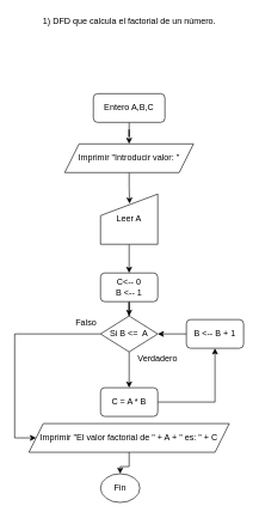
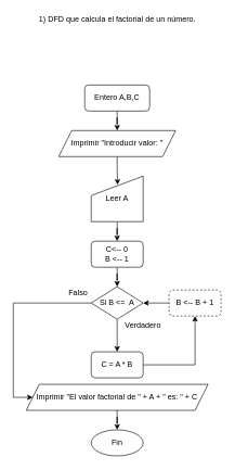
- <mxCell id="10" value="C&amp;lt;-- 0&lt;br&gt;B &amp;lt;-- 1" style="rounded=1;whiteSpace=wrap;html=1;" parent="1" vertex="1"><mxGeometry x="140" y="380" width="80" height="40" as="geometry" /></mxCell>
+ <mxCell id="10" value="C&amp;lt;-- 0&lt;br&gt;B &amp;lt;-- 1" style="rounded=1;whiteSpace=wrap;html=1;" parent="1" vertex="1"><mxGeometry x="140" y="370" width="80" height="40" as="geometry" /></mxCell>
- <mxCell id="22" value="B &amp;lt;-- B + 1" style="rounded=1;whiteSpace=wrap;html=1;" parent="1" vertex="1"><mxGeometry x="260" y="445" width="80" height="40" as="geometry" /></mxCell>
+ <mxCell id="22" value="B &amp;lt;-- B + 1" style="rounded=1;whiteSpace=wrap;html=1;dashed=1;" parent="1" vertex="1"><mxGeometry x="260" y="445" width="80" height="40" as="geometry" /></mxCell>
- <mxCell id="23" value="Fin" style="ellipse;whiteSpace=wrap;html=1;" vertex="1" parent="1"><mxGeometry x="140" y="660" width="55" height="40" as="geometry" /></mxCell>
+ <mxCell id="23" value="Fin" style="ellipse;whiteSpace=wrap;html=1;" vertex="1" parent="1"><mxGeometry x="140" y="660" width="80" height="40" as="geometry" /></mxCell>
